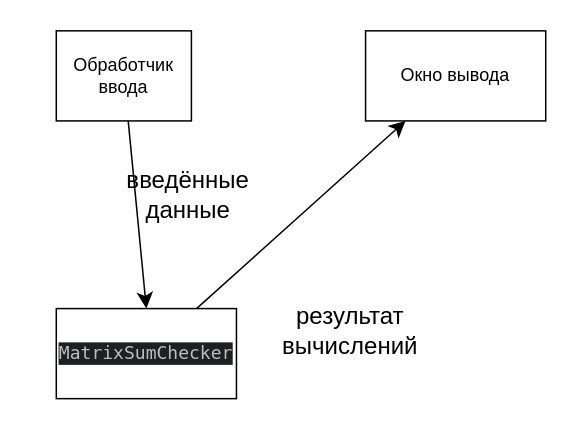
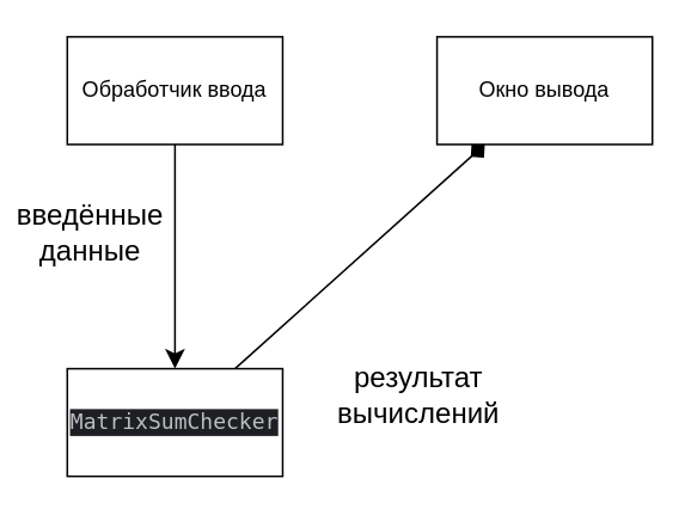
- <mxCell id="5" value="Обработчик ввода" style="rounded=0;whiteSpace=wrap;html=1;" parent="1" vertex="1"><mxGeometry x="37" y="20" width="90" height="60" as="geometry" /></mxCell>
+ <mxCell id="5" value="Обработчик ввода" style="rounded=0;whiteSpace=wrap;html=1;" parent="1" vertex="1"><mxGeometry x="37" y="20" width="120" height="60" as="geometry" /></mxCell>
- <mxCell id="2" style="edgeStyle=none;curved=1;rounded=0;orthogonalLoop=1;jettySize=auto;html=1;fontSize=12;startSize=8;endSize=8;" parent="1" source="3" target="7" edge="1"><mxGeometry relative="1" as="geometry" /></mxCell>
+ <mxCell id="2" style="edgeStyle=none;curved=1;rounded=0;orthogonalLoop=1;jettySize=auto;html=1;fontSize=12;startSize=8;endSize=8;endArrow=diamond;" parent="1" source="3" target="7" edge="1"><mxGeometry relative="1" as="geometry" /></mxCell>
- <mxCell id="6" value="введённые данные" style="text;html=1;align=center;verticalAlign=middle;whiteSpace=wrap;rounded=0;fontSize=16;" parent="1" vertex="1"><mxGeometry x="95" y="114" width="60" height="30" as="geometry" /></mxCell>
+ <mxCell id="6" value="введённые данные" style="text;html=1;align=center;verticalAlign=middle;whiteSpace=wrap;rounded=0;fontSize=16;" parent="1" vertex="1"><mxGeometry x="20" y="114" width="60" height="30" as="geometry" /></mxCell>
